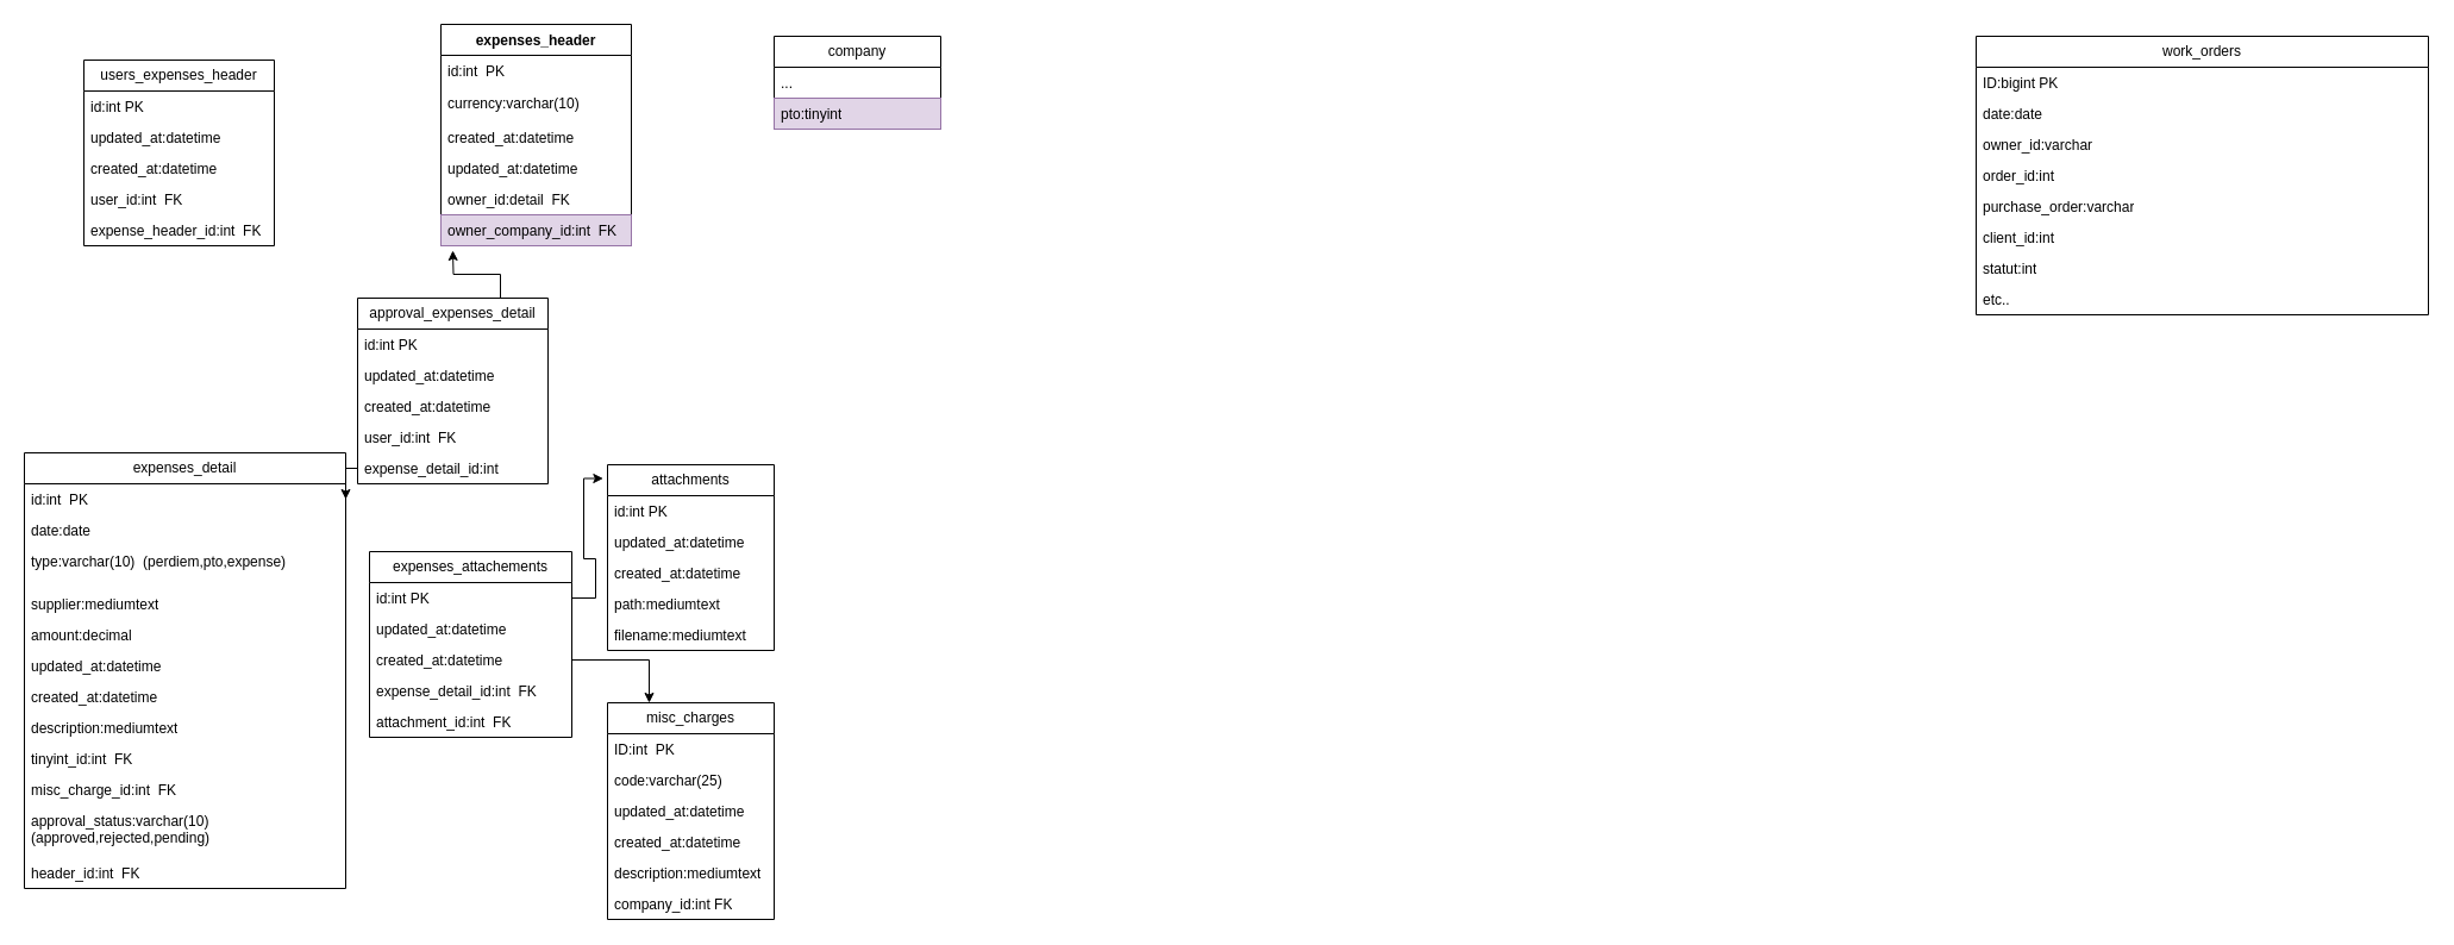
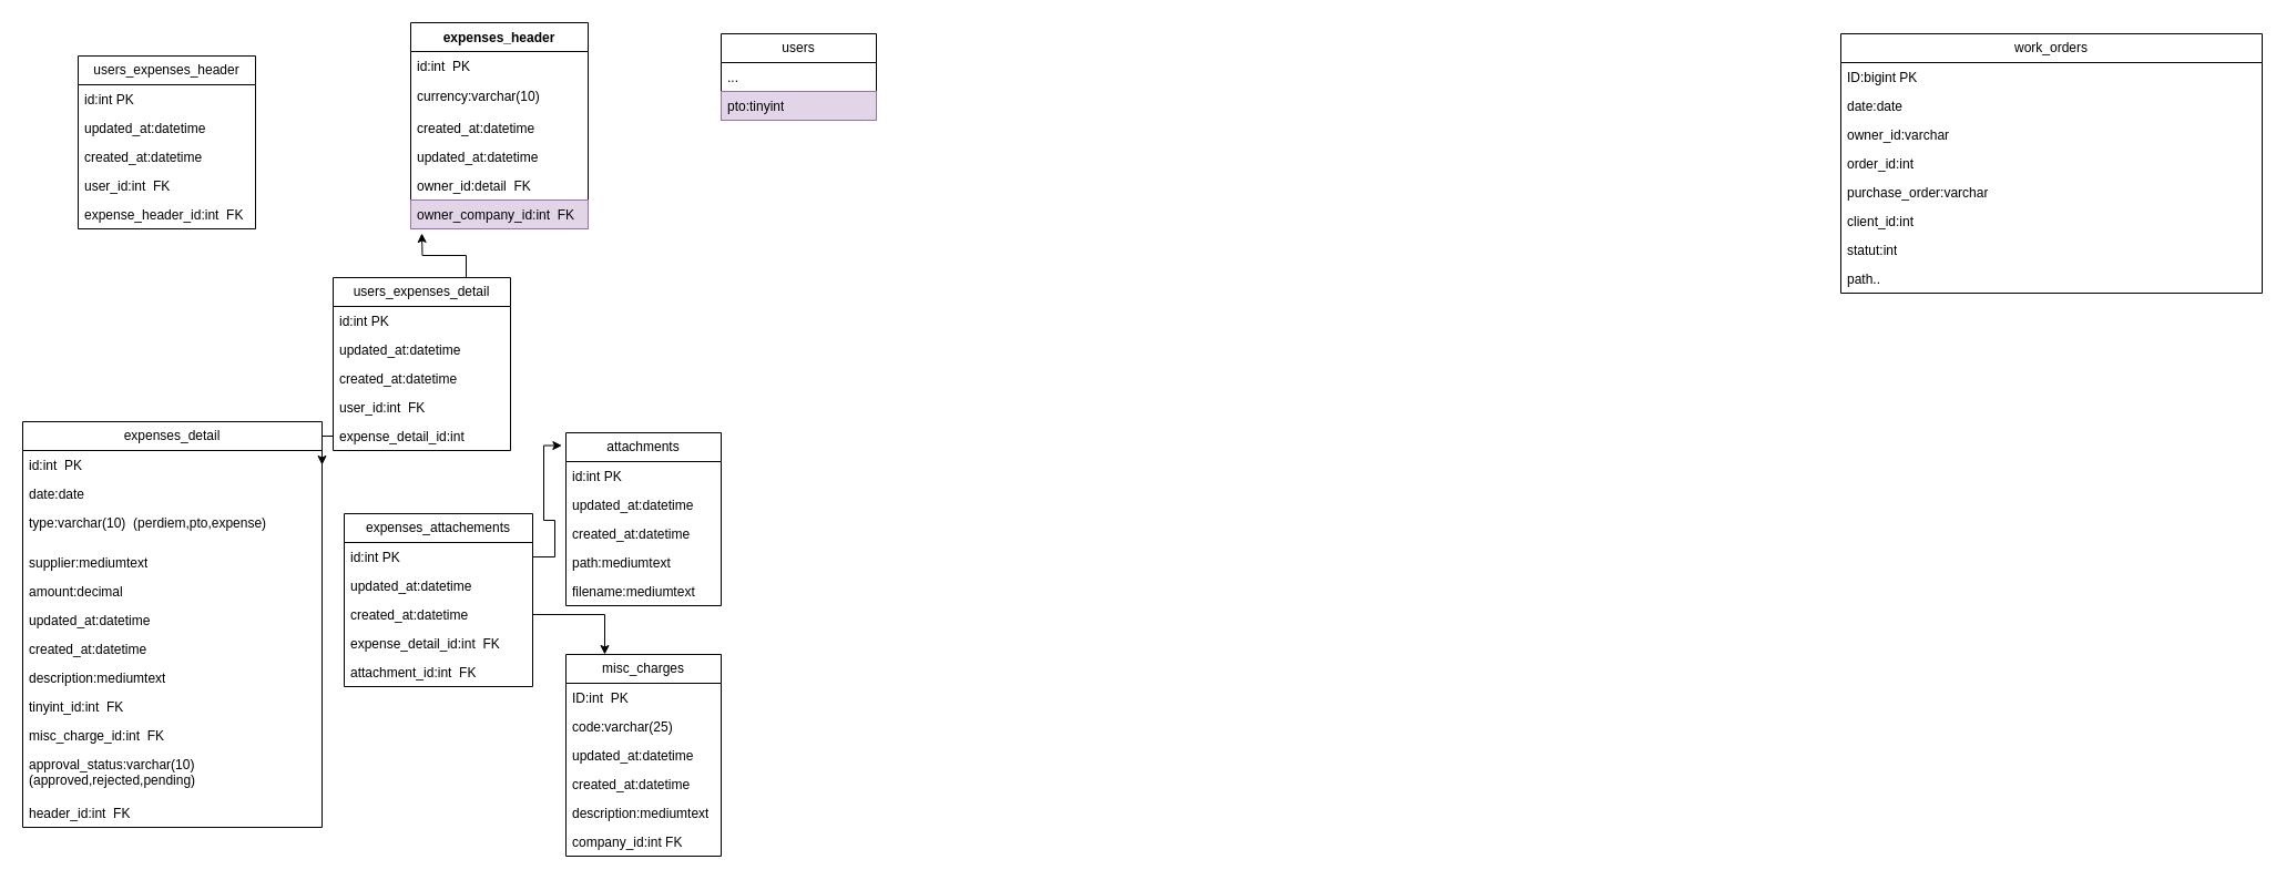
- <mxCell id="66" value="company" style="swimlane;fontStyle=0;childLayout=stackLayout;horizontal=1;startSize=26;fillColor=none;horizontalStack=0;resizeParent=1;resizeParentMax=0;resizeLast=0;collapsible=1;marginBottom=0;whiteSpace=wrap;html=1;" vertex="1" parent="1"><mxGeometry x="650" y="30" width="140" height="78" as="geometry" /></mxCell>
+ <mxCell id="66" value="users" style="swimlane;fontStyle=0;childLayout=stackLayout;horizontal=1;startSize=26;fillColor=none;horizontalStack=0;resizeParent=1;resizeParentMax=0;resizeLast=0;collapsible=1;marginBottom=0;whiteSpace=wrap;html=1;" vertex="1" parent="1"><mxGeometry x="650" y="30" width="140" height="78" as="geometry" /></mxCell>
- <mxCell id="10" value="etc.." style="text;strokeColor=none;fillColor=none;align=left;verticalAlign=top;spacingLeft=4;spacingRight=4;overflow=hidden;rotatable=0;points=[[0,0.5],[1,0.5]];portConstraint=eastwest;whiteSpace=wrap;html=1;" parent="2" vertex="1"><mxGeometry y="208" width="380" height="26" as="geometry" /></mxCell>
+ <mxCell id="10" value="path.." style="text;strokeColor=none;fillColor=none;align=left;verticalAlign=top;spacingLeft=4;spacingRight=4;overflow=hidden;rotatable=0;points=[[0,0.5],[1,0.5]];portConstraint=eastwest;whiteSpace=wrap;html=1;" parent="2" vertex="1"><mxGeometry y="208" width="380" height="26" as="geometry" /></mxCell>
- <mxCell id="59" value="approval_expenses_detail" style="swimlane;fontStyle=0;childLayout=stackLayout;horizontal=1;startSize=26;fillColor=none;horizontalStack=0;resizeParent=1;resizeParentMax=0;resizeLast=0;collapsible=1;marginBottom=0;whiteSpace=wrap;html=1;" vertex="1" parent="1"><mxGeometry x="300" y="250" width="160" height="156" as="geometry" /></mxCell>
+ <mxCell id="59" value="users_expenses_detail" style="swimlane;fontStyle=0;childLayout=stackLayout;horizontal=1;startSize=26;fillColor=none;horizontalStack=0;resizeParent=1;resizeParentMax=0;resizeLast=0;collapsible=1;marginBottom=0;whiteSpace=wrap;html=1;" vertex="1" parent="1"><mxGeometry x="300" y="250" width="160" height="156" as="geometry" /></mxCell>
